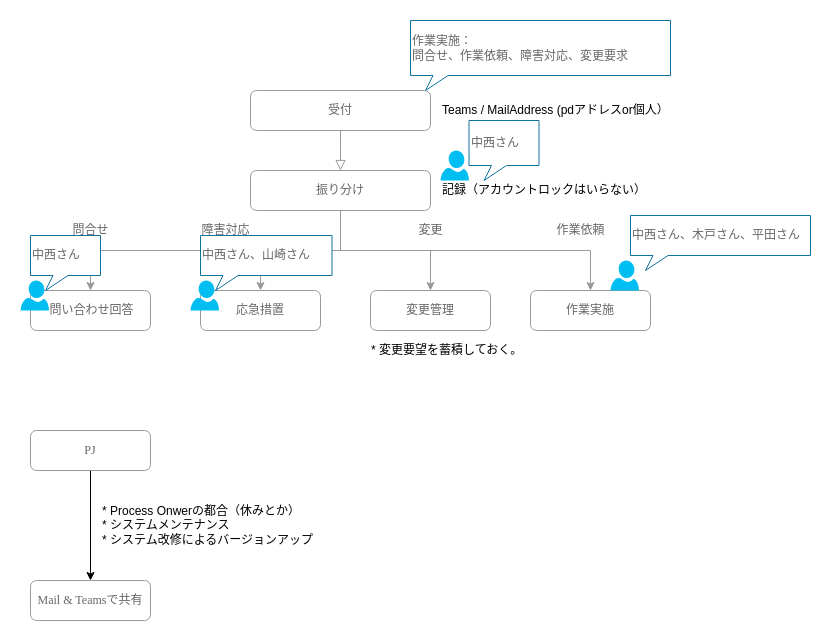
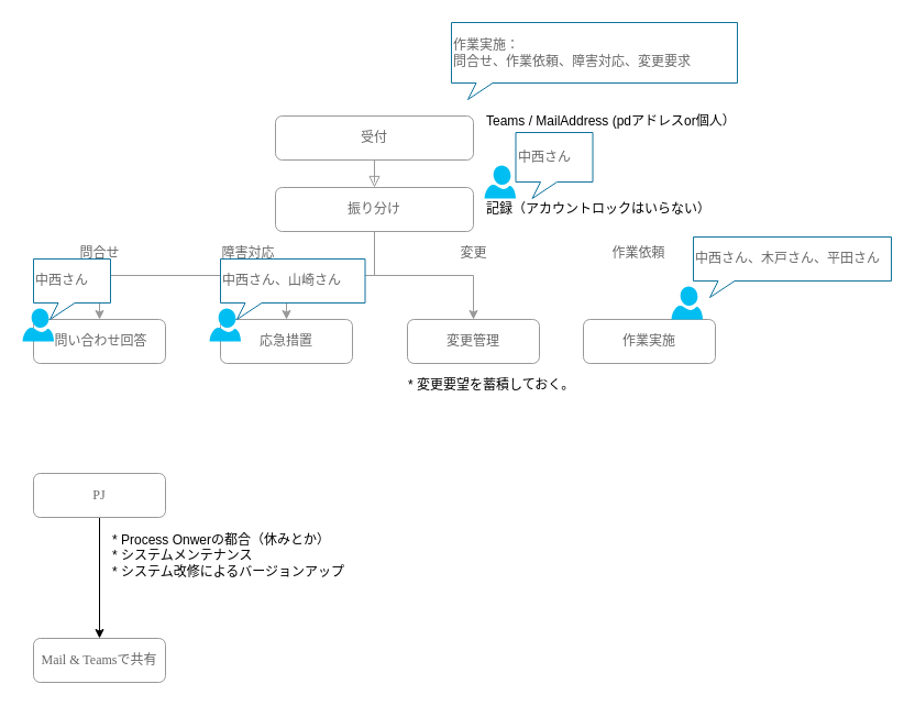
- <mxCell id="3" value="&lt;div&gt;受付&lt;/div&gt;&lt;font style=&quot;font-size: 9px&quot;&gt;&lt;/font&gt;" style="rounded=1;whiteSpace=wrap;html=1;fontSize=12;glass=0;strokeWidth=1;shadow=0;strokeColor=#999999;fontColor=#666666;fontFamily=Noto Sans JP;fontSource=https%3A%2F%2Ffonts.googleapis.com%2Fcss%3Ffamily%3DNoto%2BSans%2BJP;" parent="1" vertex="1"><mxGeometry x="250" y="90" width="180" height="40" as="geometry" /></mxCell>
+ <mxCell id="3" value="&lt;div&gt;受付&lt;/div&gt;&lt;font style=&quot;font-size: 9px&quot;&gt;&lt;/font&gt;" style="rounded=1;whiteSpace=wrap;html=1;fontSize=12;glass=0;strokeWidth=1;shadow=0;strokeColor=#999999;fontColor=#666666;fontFamily=Noto Sans JP;fontSource=https%3A%2F%2Ffonts.googleapis.com%2Fcss%3Ffamily%3DNoto%2BSans%2BJP;" parent="1" vertex="1"><mxGeometry x="250" y="105" width="180" height="40" as="geometry" /></mxCell>
- <mxCell id="7" style="edgeStyle=orthogonalEdgeStyle;rounded=0;orthogonalLoop=1;jettySize=auto;html=1;exitX=0.5;exitY=1;exitDx=0;exitDy=0;fontFamily=Noto Sans JP;fontSource=https%3A%2F%2Ffonts.googleapis.com%2Fcss%3Ffamily%3DNoto%2BSans%2BJP;fontColor=#666666;strokeColor=#999999;" parent="1" source="8" target="13" edge="1"><mxGeometry relative="1" as="geometry" /></mxCell>
- <mxCell id="24" value="&lt;div&gt;* Process Onwerの都合（休みとか）&lt;/div&gt;&lt;div&gt;* システムメンテナンス&lt;/div&gt;&lt;div&gt;* システム改修によるバージョンアップ&lt;/div&gt;" style="text;html=1;align=left;verticalAlign=middle;resizable=0;points=[];autosize=1;strokeColor=none;fillColor=none;" parent="1" vertex="1"><mxGeometry x="100" y="500" width="230" height="50" as="geometry" /></mxCell>
+ <mxCell id="24" value="&lt;div&gt;* Process Onwerの都合（休みとか）&lt;/div&gt;&lt;div&gt;* システムメンテナンス&lt;/div&gt;&lt;div&gt;* システム改修によるバージョンアップ&lt;/div&gt;" style="text;html=1;align=left;verticalAlign=middle;resizable=0;points=[];autosize=1;strokeColor=none;fillColor=none;" parent="1" vertex="1"><mxGeometry x="100" y="480" width="230" height="50" as="geometry" /></mxCell>
